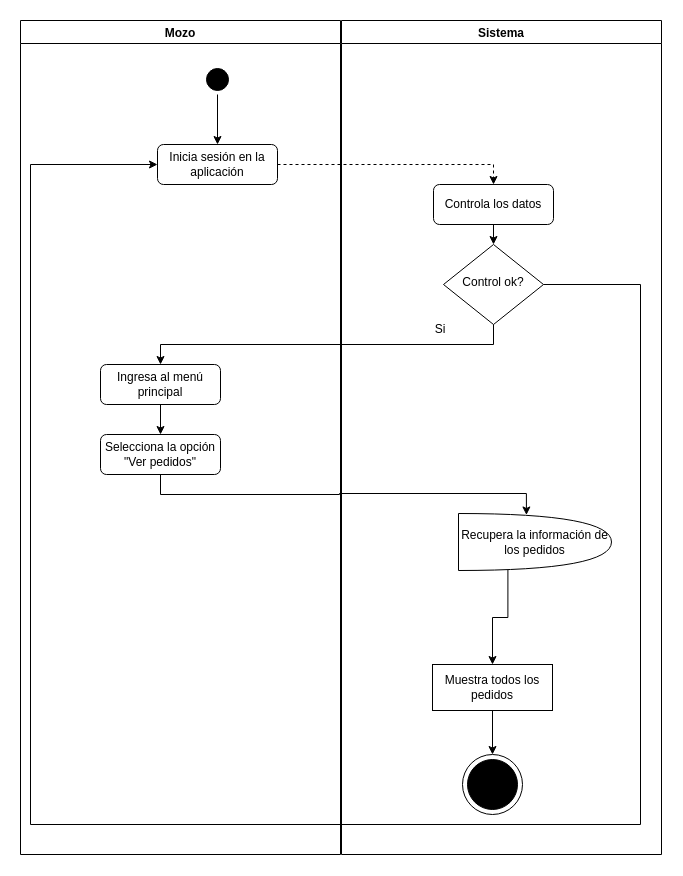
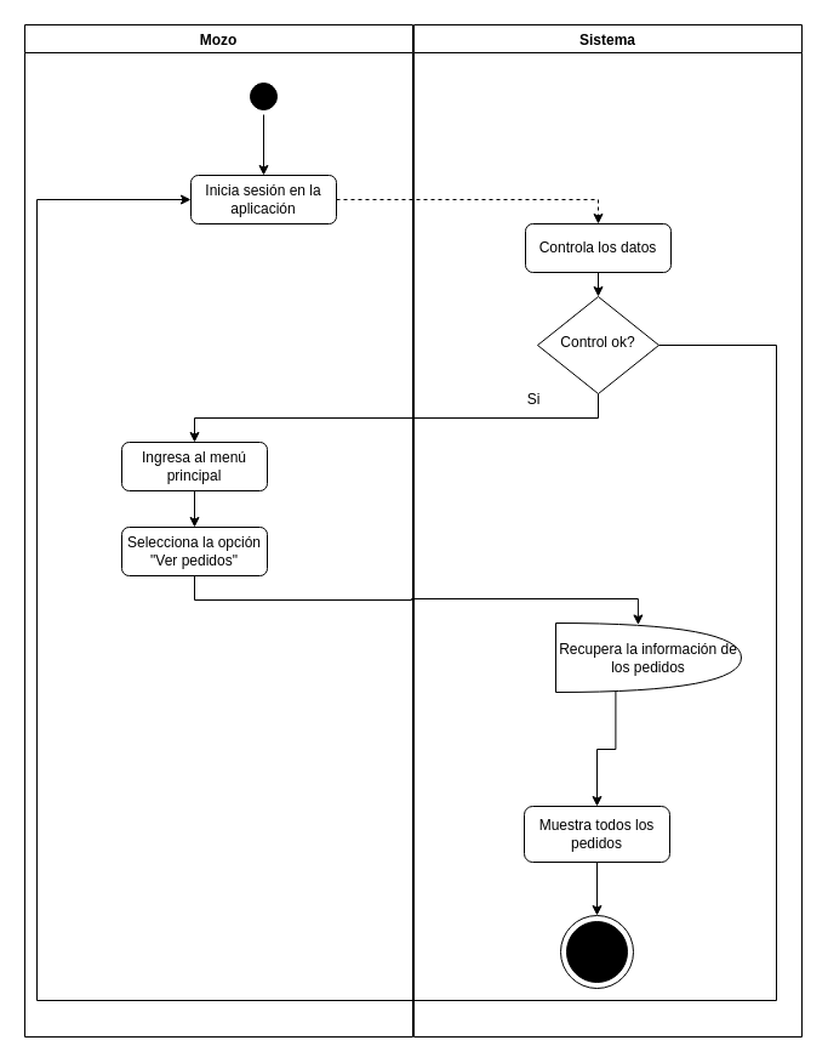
- <mxCell id="16" value="Muestra todos los pedidos" style="whiteSpace=wrap;html=1;fontSize=12;glass=0;strokeWidth=1;shadow=0;rounded=0;" vertex="1" parent="10"><mxGeometry x="91" y="644" width="120" height="46" as="geometry" /></mxCell>
+ <mxCell id="16" value="Muestra todos los pedidos" style="rounded=1;whiteSpace=wrap;html=1;fontSize=12;glass=0;strokeWidth=1;shadow=0;" vertex="1" parent="10"><mxGeometry x="91" y="644" width="120" height="46" as="geometry" /></mxCell>
